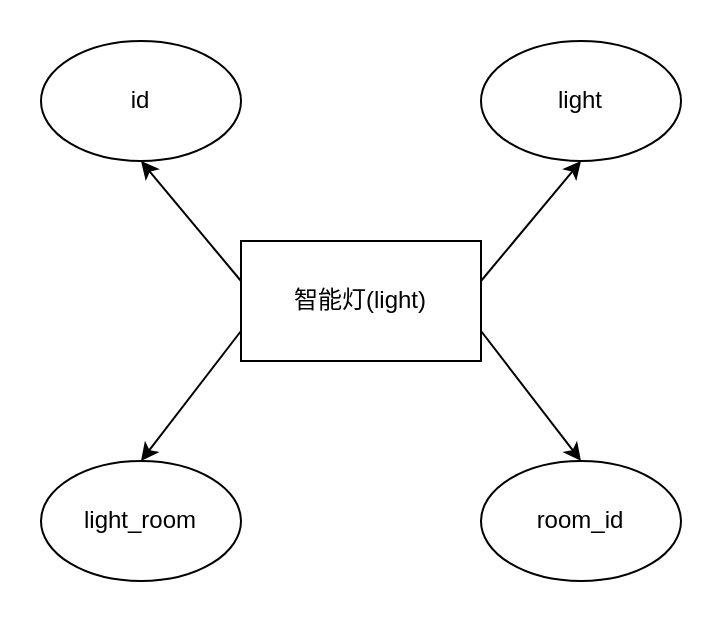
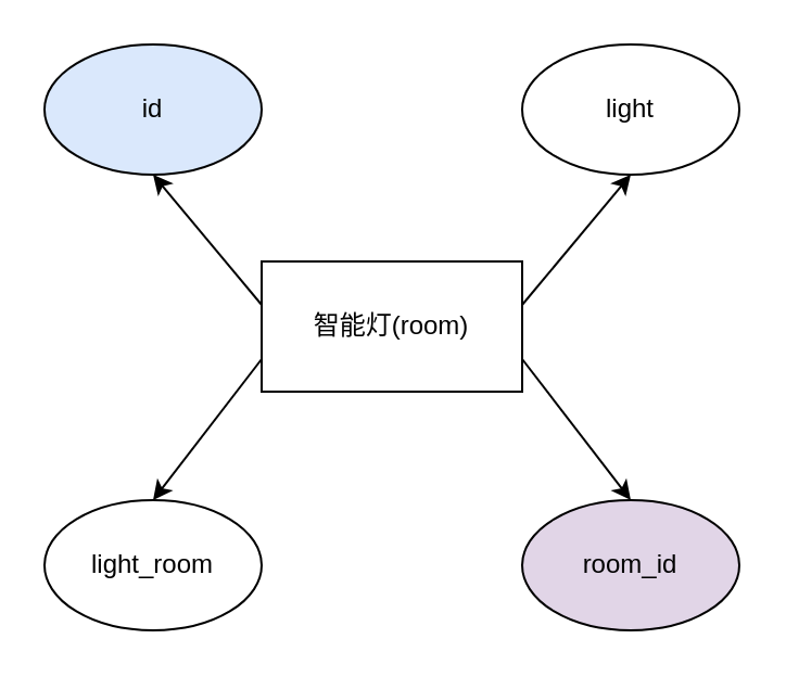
- <mxCell id="10" value="id" style="ellipse;whiteSpace=wrap;html=1;" parent="1" vertex="1"><mxGeometry x="20" y="20" width="100" height="60" as="geometry" /></mxCell>
+ <mxCell id="10" value="id" style="ellipse;whiteSpace=wrap;html=1;fillColor=#dae8fc;" parent="1" vertex="1"><mxGeometry x="20" y="20" width="100" height="60" as="geometry" /></mxCell>
- <mxCell id="4" value="&lt;font style=&quot;vertical-align: inherit&quot;&gt;&lt;font style=&quot;vertical-align: inherit&quot;&gt;智能灯(light)&lt;/font&gt;&lt;/font&gt;" style="rounded=0;whiteSpace=wrap;html=1;" parent="1" vertex="1"><mxGeometry x="120" y="120" width="120" height="60" as="geometry" /></mxCell>
+ <mxCell id="4" value="&lt;font style=&quot;vertical-align: inherit&quot;&gt;&lt;font style=&quot;vertical-align: inherit&quot;&gt;智能灯(room)&lt;/font&gt;&lt;/font&gt;" style="rounded=0;whiteSpace=wrap;html=1;" parent="1" vertex="1"><mxGeometry x="120" y="120" width="120" height="60" as="geometry" /></mxCell>
- <mxCell id="9" value="room_id" style="ellipse;whiteSpace=wrap;html=1;" parent="1" vertex="1"><mxGeometry x="240" y="230" width="100" height="60" as="geometry" /></mxCell>
+ <mxCell id="9" value="room_id" style="ellipse;whiteSpace=wrap;html=1;fillColor=#e1d5e7;" parent="1" vertex="1"><mxGeometry x="240" y="230" width="100" height="60" as="geometry" /></mxCell>
